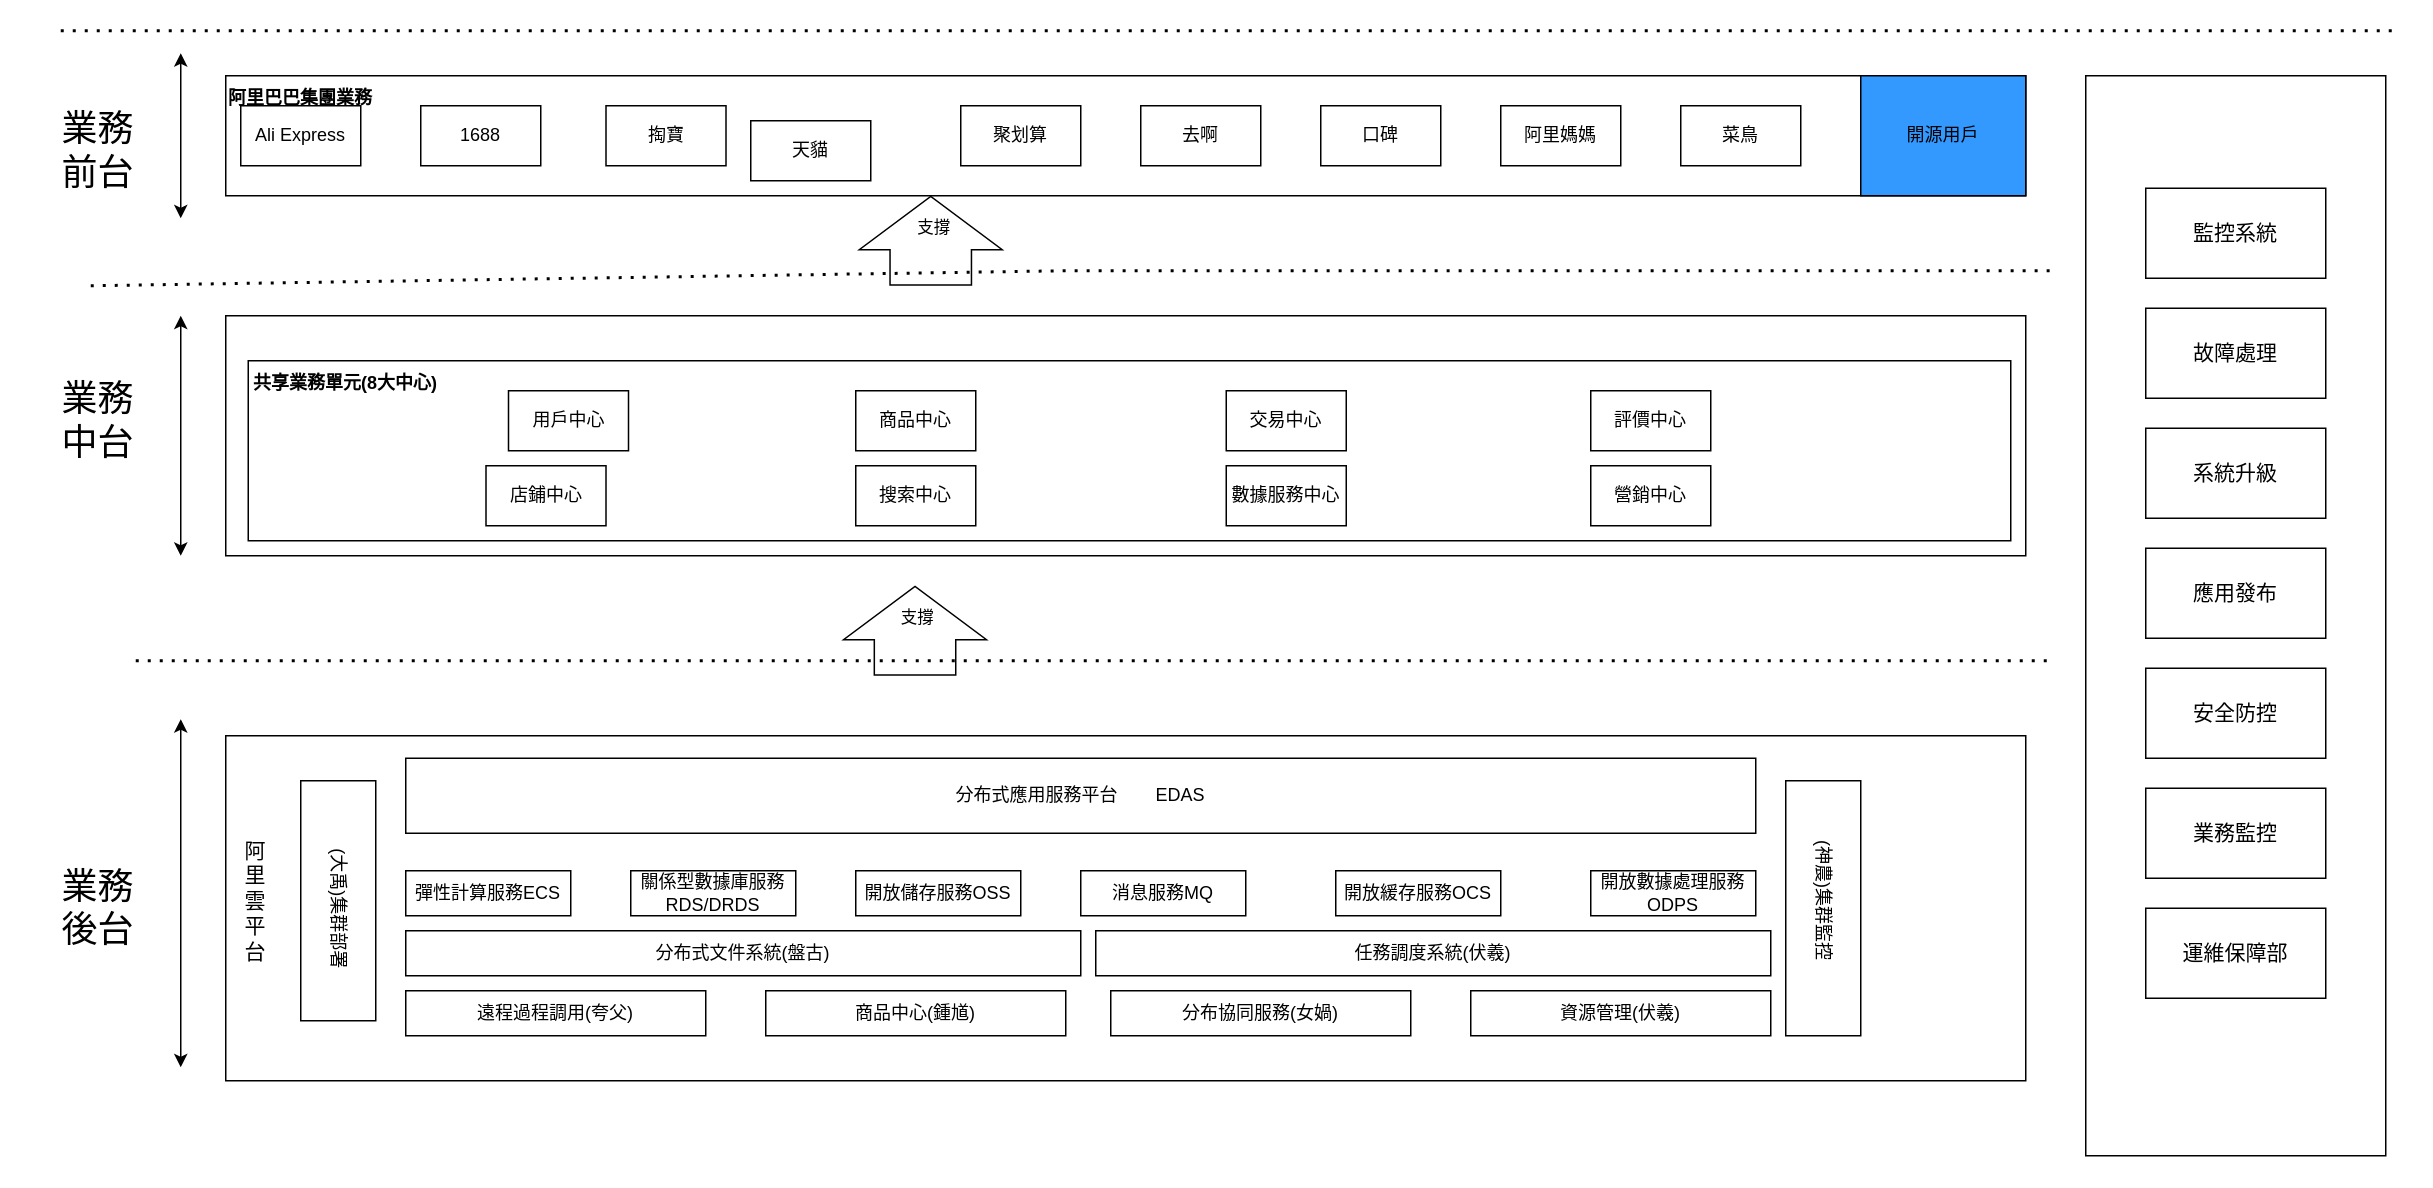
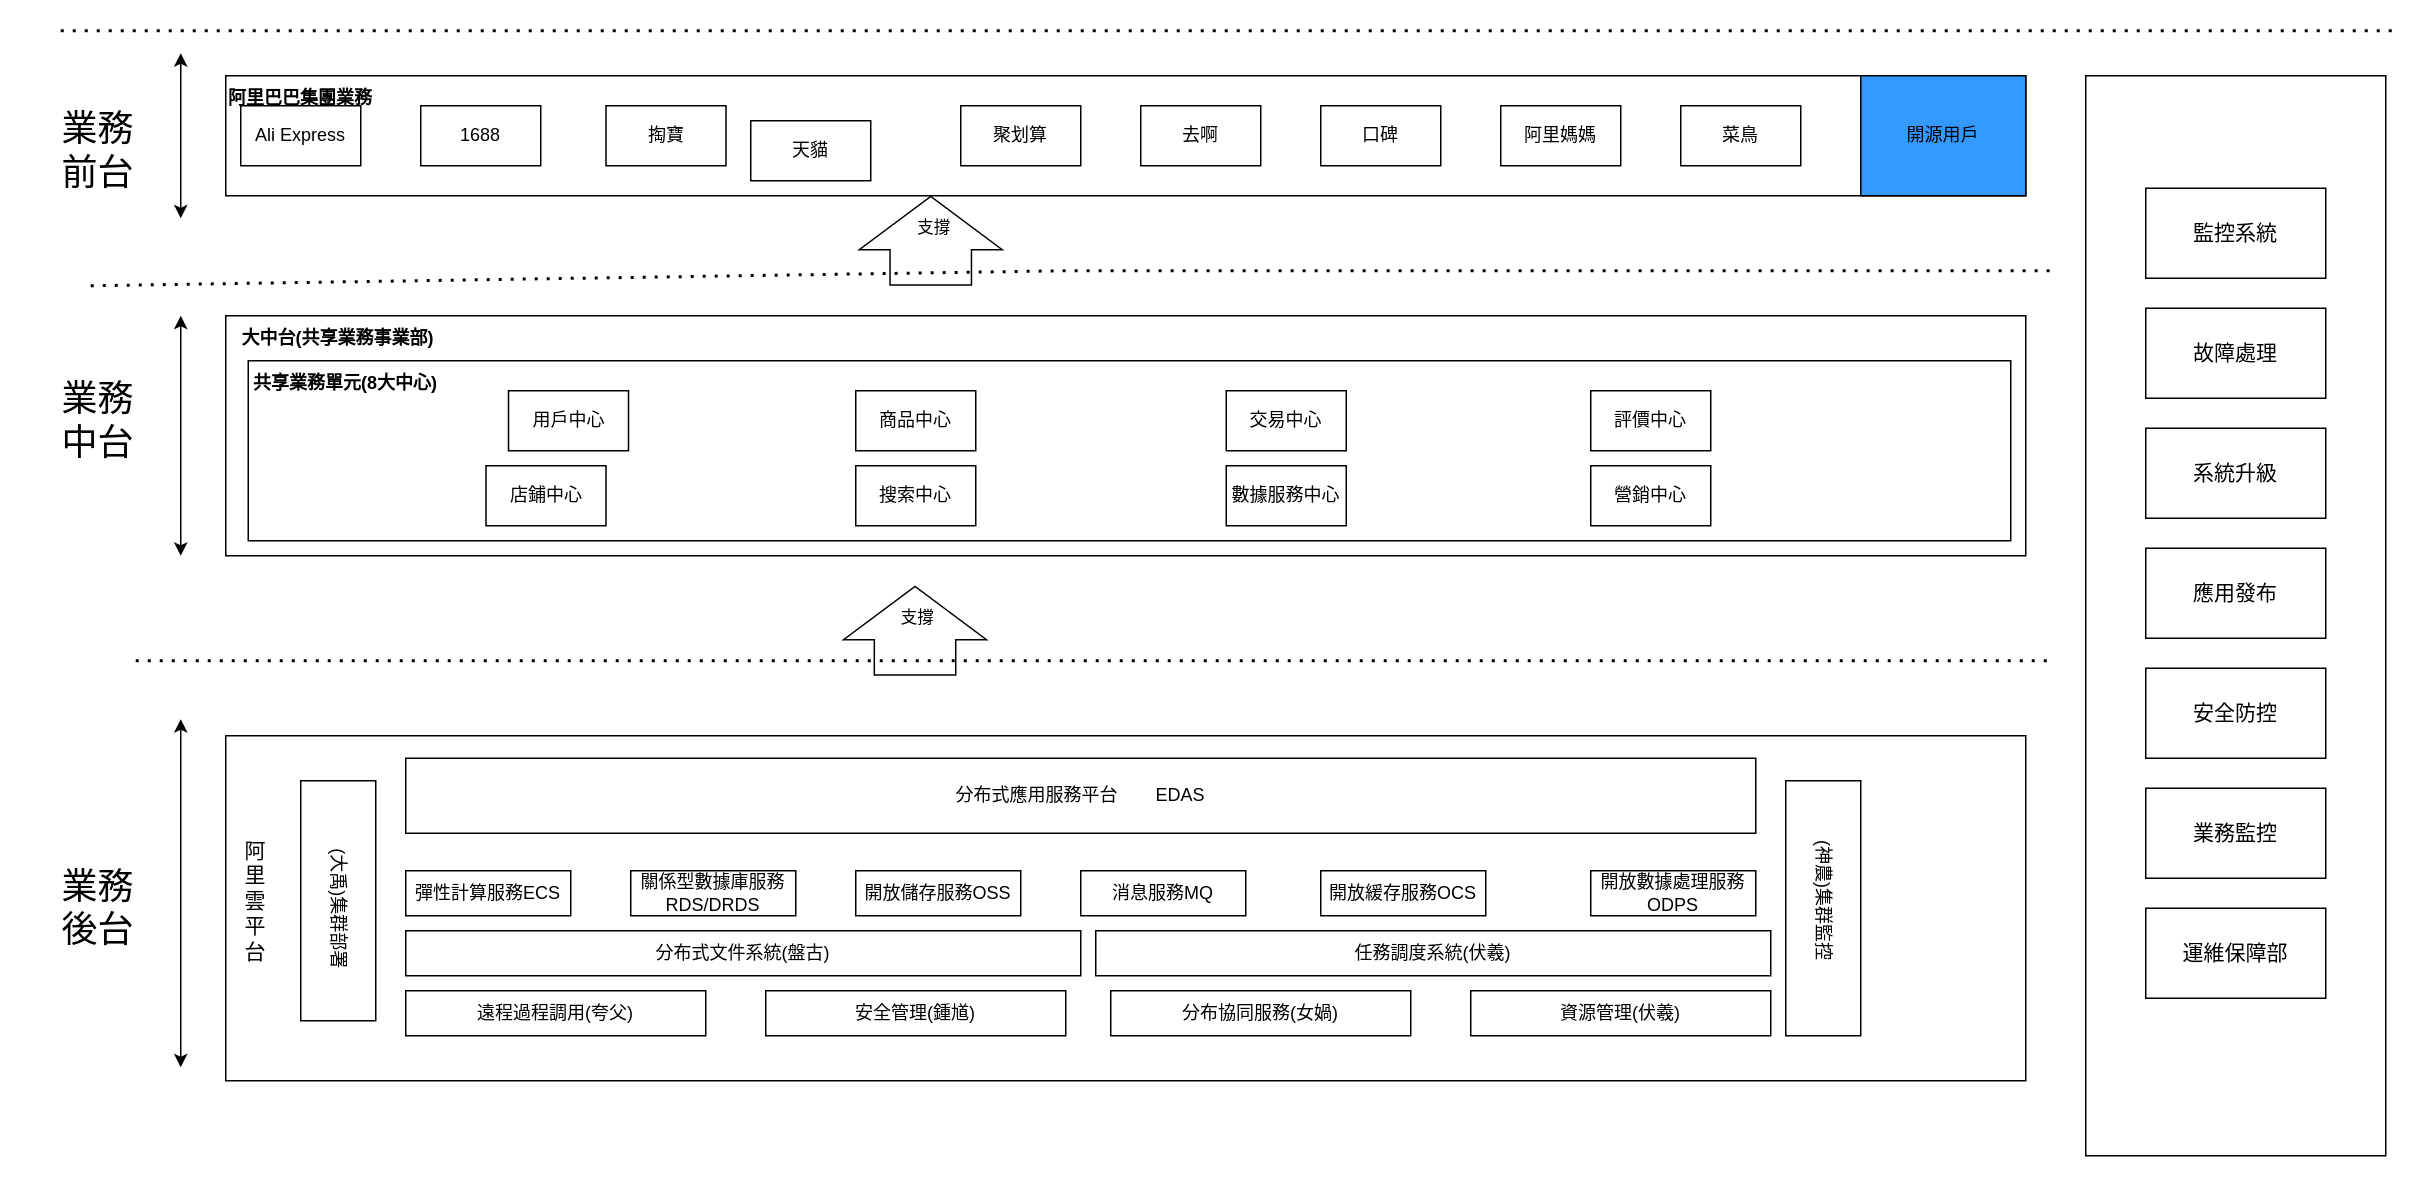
+ <mxCell id="18" value="&lt;b&gt;大中台(共享業務事業部)&lt;/b&gt;" style="text;html=1;align=center;verticalAlign=middle;whiteSpace=wrap;rounded=0;" vertex="1" parent="1"><mxGeometry x="150" y="210" width="150" height="30" as="geometry" /></mxCell>
- <mxCell id="43" value="開放緩存服務OCS" style="rounded=0;whiteSpace=wrap;html=1;" vertex="1" parent="1"><mxGeometry x="890" y="580" width="110" height="30" as="geometry" /></mxCell>
+ <mxCell id="43" value="開放緩存服務OCS" style="rounded=0;whiteSpace=wrap;html=1;" vertex="1" parent="1"><mxGeometry x="880" y="580" width="110" height="30" as="geometry" /></mxCell>
- <mxCell id="47" value="商品中心(鍾馗)" style="rounded=0;whiteSpace=wrap;html=1;" vertex="1" parent="1"><mxGeometry x="510" y="660" width="200" height="30" as="geometry" /></mxCell>
+ <mxCell id="47" value="安全管理(鍾馗)" style="rounded=0;whiteSpace=wrap;html=1;" vertex="1" parent="1"><mxGeometry x="510" y="660" width="200" height="30" as="geometry" /></mxCell>
